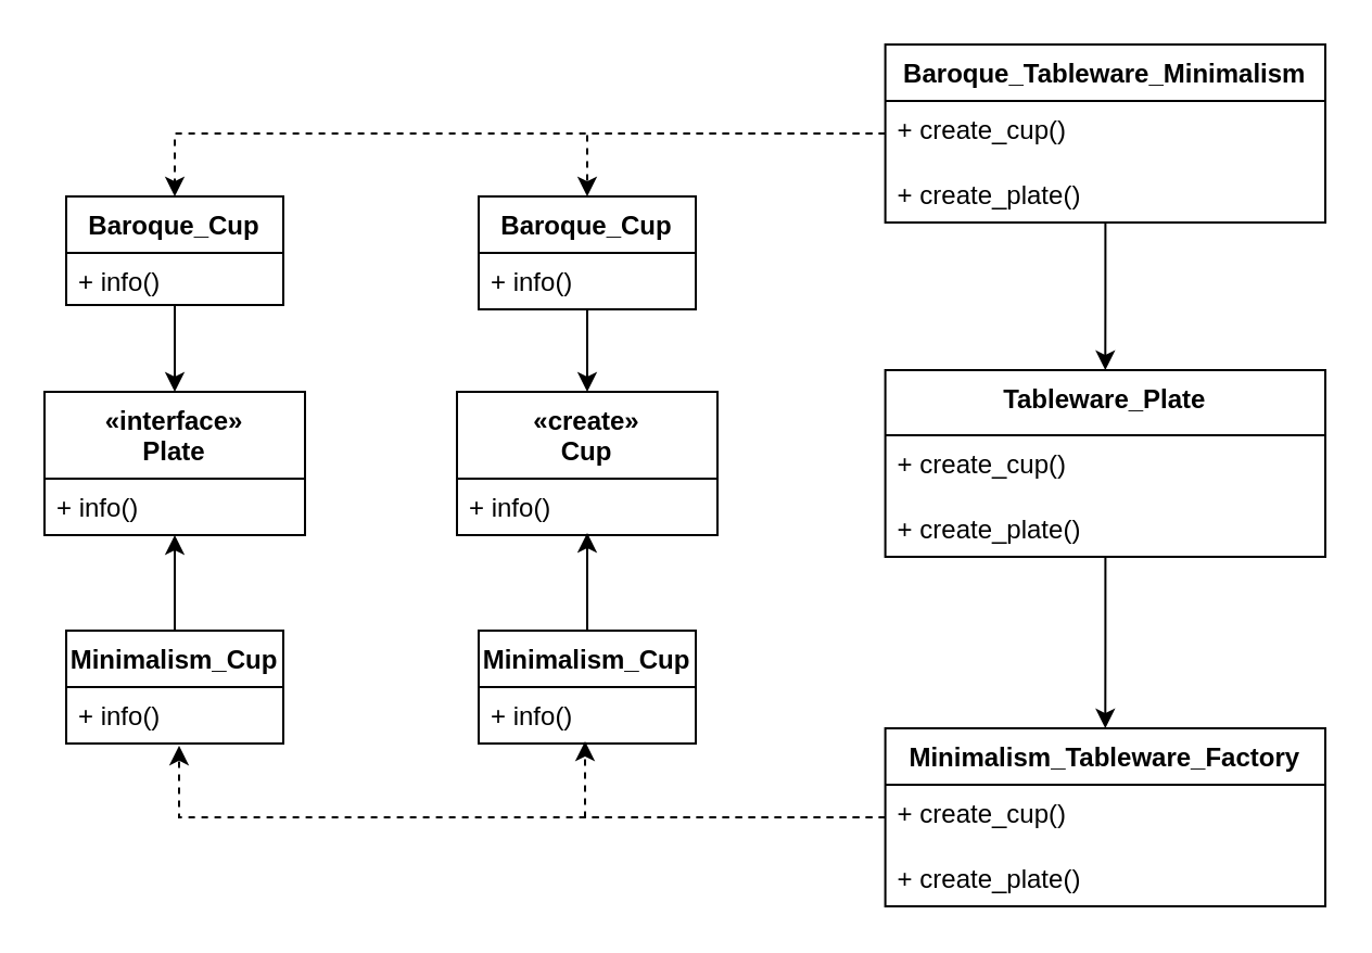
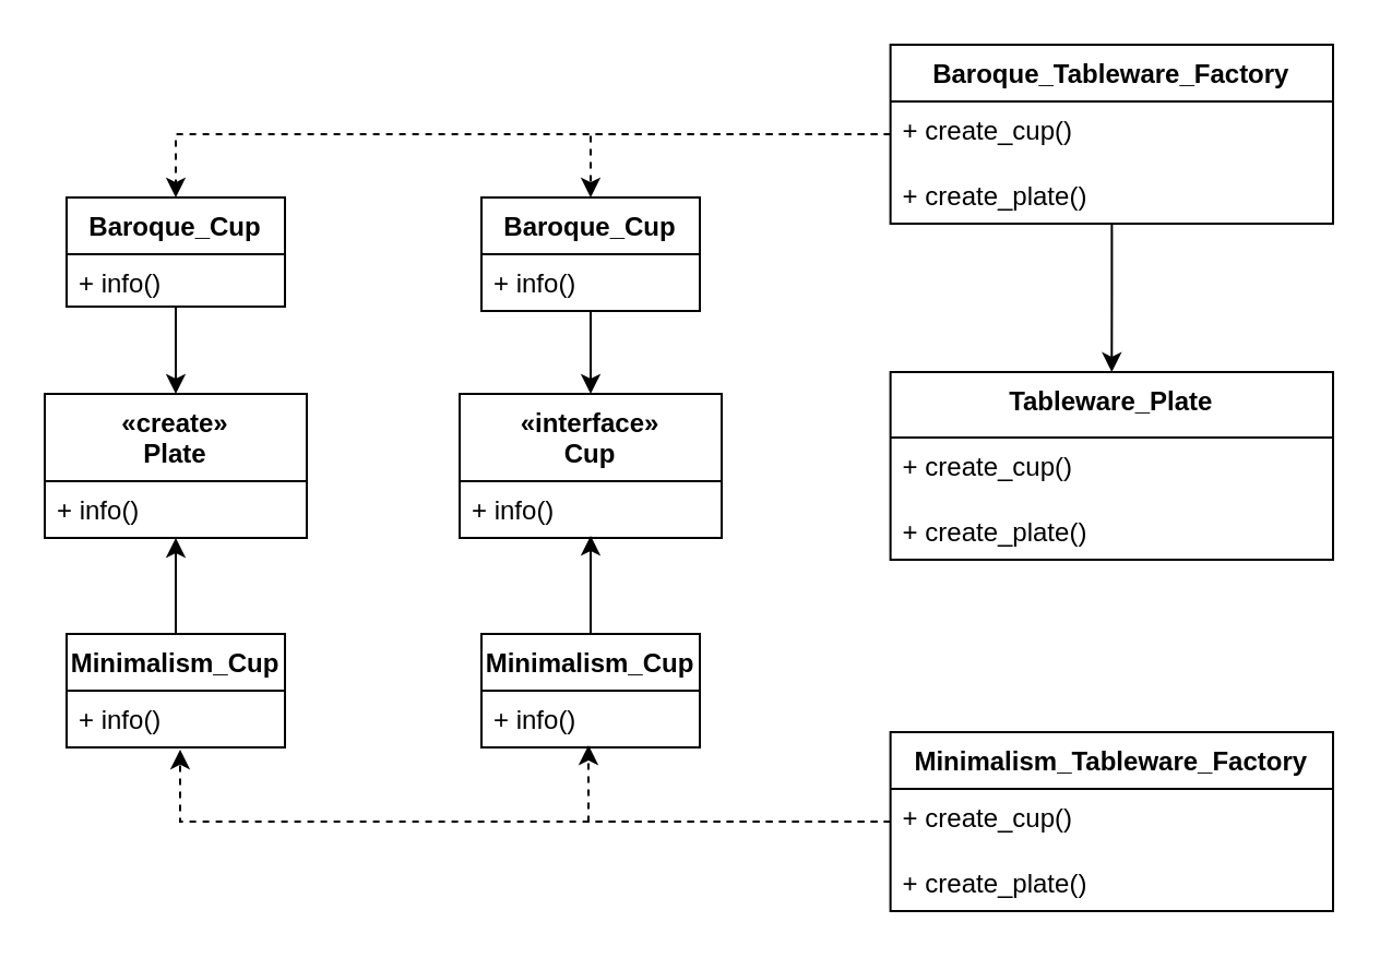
- <mxCell id="13" value="Baroque_Tableware_Minimalism" style="swimlane;fontStyle=1;align=center;verticalAlign=top;childLayout=stackLayout;horizontal=1;startSize=26;horizontalStack=0;resizeParent=1;resizeParentMax=0;resizeLast=0;collapsible=1;marginBottom=0;" parent="1" vertex="1"><mxGeometry x="407.31" y="20" width="202.69" height="82" as="geometry" /></mxCell>
+ <mxCell id="13" value="Baroque_Tableware_Factory" style="swimlane;fontStyle=1;align=center;verticalAlign=top;childLayout=stackLayout;horizontal=1;startSize=26;horizontalStack=0;resizeParent=1;resizeParentMax=0;resizeLast=0;collapsible=1;marginBottom=0;" parent="1" vertex="1"><mxGeometry x="407.31" y="20" width="202.69" height="82" as="geometry" /></mxCell>
- <mxCell id="28" value="«interface»&#10;Plate" style="swimlane;fontStyle=1;align=center;verticalAlign=top;childLayout=stackLayout;horizontal=1;startSize=40;horizontalStack=0;resizeParent=1;resizeParentMax=0;resizeLast=0;collapsible=1;marginBottom=0;" parent="1" vertex="1"><mxGeometry x="20" y="180" width="120" height="66" as="geometry" /></mxCell>
+ <mxCell id="28" value="«create»&#10;Plate" style="swimlane;fontStyle=1;align=center;verticalAlign=top;childLayout=stackLayout;horizontal=1;startSize=40;horizontalStack=0;resizeParent=1;resizeParentMax=0;resizeLast=0;collapsible=1;marginBottom=0;" parent="1" vertex="1"><mxGeometry x="20" y="180" width="120" height="66" as="geometry" /></mxCell>
- <mxCell id="16" value="«create»&#10;Cup" style="swimlane;fontStyle=1;align=center;verticalAlign=top;childLayout=stackLayout;horizontal=1;startSize=40;horizontalStack=0;resizeParent=1;resizeParentMax=0;resizeLast=0;collapsible=1;marginBottom=0;" parent="1" vertex="1"><mxGeometry x="210" y="180" width="120" height="66" as="geometry" /></mxCell>
+ <mxCell id="16" value="«interface»&#10;Cup" style="swimlane;fontStyle=1;align=center;verticalAlign=top;childLayout=stackLayout;horizontal=1;startSize=40;horizontalStack=0;resizeParent=1;resizeParentMax=0;resizeLast=0;collapsible=1;marginBottom=0;" parent="1" vertex="1"><mxGeometry x="210" y="180" width="120" height="66" as="geometry" /></mxCell>
- <mxCell id="18" style="edgeStyle=orthogonalEdgeStyle;rounded=0;orthogonalLoop=1;jettySize=auto;html=1;entryX=0.5;entryY=0;entryDx=0;entryDy=0;" parent="1" source="19" target="7" edge="1"><mxGeometry relative="1" as="geometry" /></mxCell>
